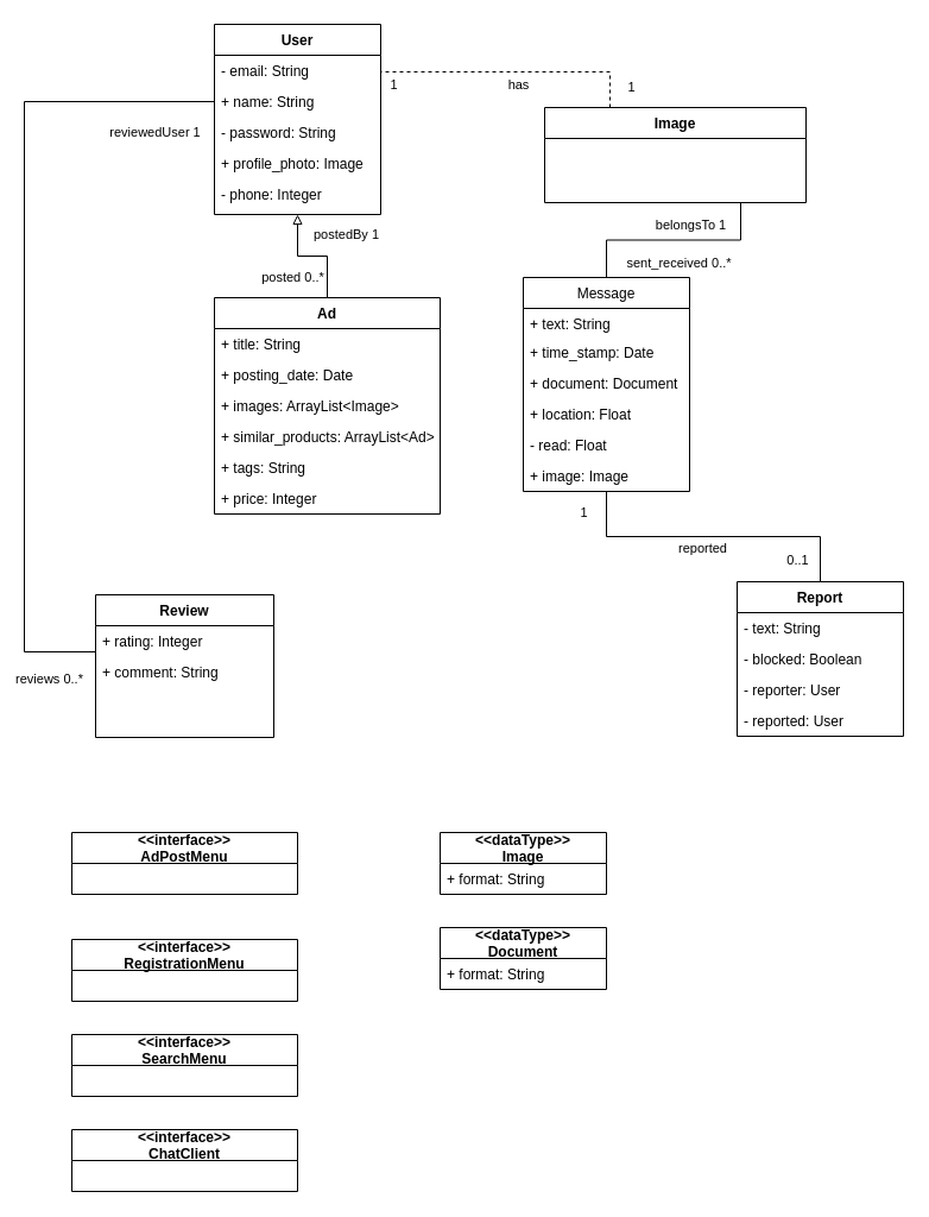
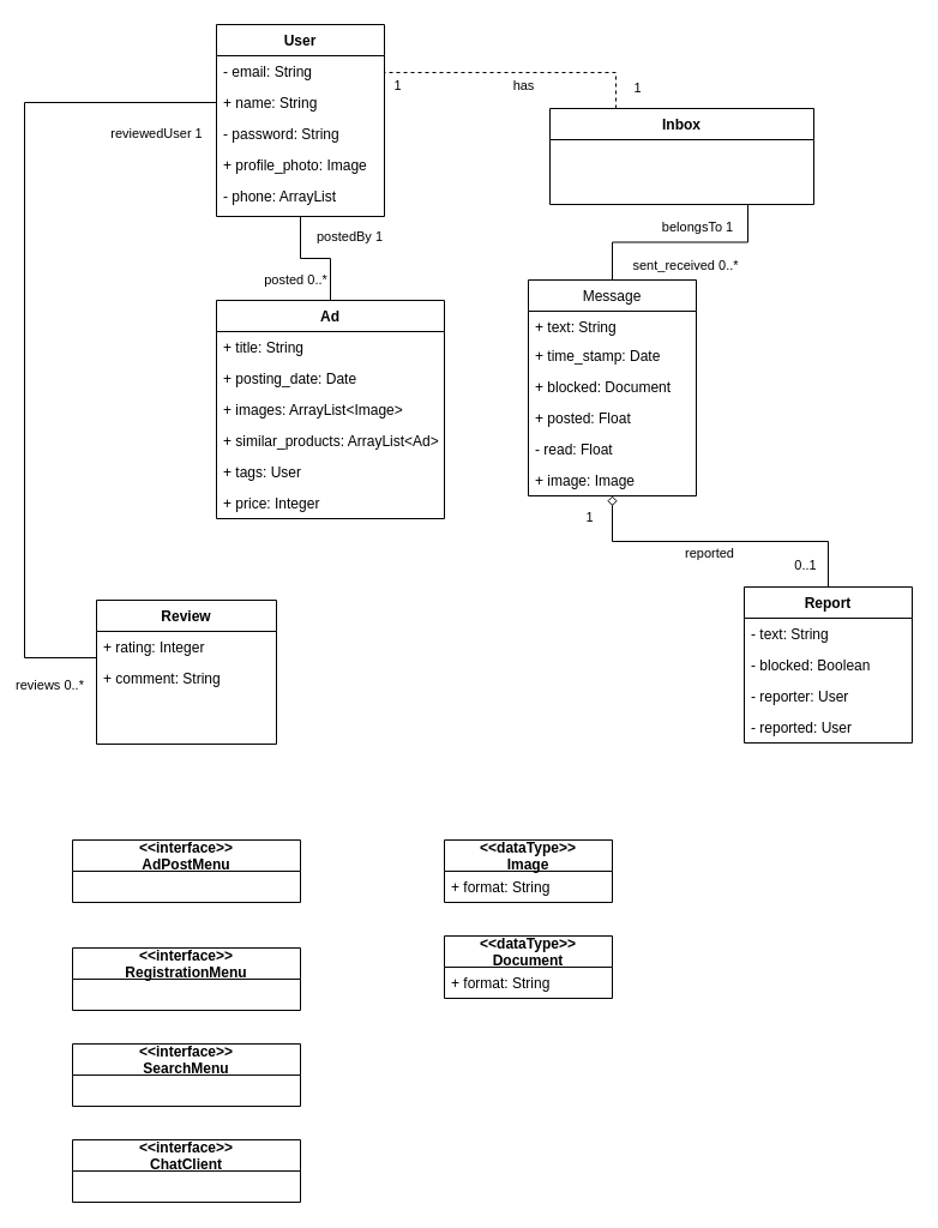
- <mxCell id="2" value="Image" style="swimlane;fontStyle=1;align=center;verticalAlign=top;childLayout=stackLayout;horizontal=1;startSize=26;horizontalStack=0;resizeParent=1;resizeLast=0;collapsible=1;marginBottom=0;rounded=0;shadow=0;strokeWidth=1;" parent="1" vertex="1"><mxGeometry x="458" y="90" width="220" height="80" as="geometry"><mxRectangle x="550" y="140" width="160" height="26" as="alternateBounds" /></mxGeometry></mxCell>
+ <mxCell id="2" value="Inbox" style="swimlane;fontStyle=1;align=center;verticalAlign=top;childLayout=stackLayout;horizontal=1;startSize=26;horizontalStack=0;resizeParent=1;resizeLast=0;collapsible=1;marginBottom=0;rounded=0;shadow=0;strokeWidth=1;" parent="1" vertex="1"><mxGeometry x="458" y="90" width="220" height="80" as="geometry"><mxRectangle x="550" y="140" width="160" height="26" as="alternateBounds" /></mxGeometry></mxCell>
- <mxCell id="44" value="- phone: Integer" style="text;strokeColor=none;fillColor=none;align=left;verticalAlign=top;spacingLeft=4;spacingRight=4;overflow=hidden;rotatable=0;points=[[0,0.5],[1,0.5]];portConstraint=eastwest;" vertex="1" parent="39"><mxGeometry y="130" width="140" height="30" as="geometry" /></mxCell>
+ <mxCell id="44" value="- phone: ArrayList" style="text;strokeColor=none;fillColor=none;align=left;verticalAlign=top;spacingLeft=4;spacingRight=4;overflow=hidden;rotatable=0;points=[[0,0.5],[1,0.5]];portConstraint=eastwest;" vertex="1" parent="39"><mxGeometry y="130" width="140" height="30" as="geometry" /></mxCell>
- <mxCell id="10" style="edgeStyle=orthogonalEdgeStyle;rounded=0;orthogonalLoop=1;jettySize=auto;html=1;exitX=0.5;exitY=0;exitDx=0;exitDy=0;entryX=0.5;entryY=1;entryDx=0;entryDy=0;endArrow=block;endFill=0;" edge="1" parent="1" source="13" target="39"><mxGeometry relative="1" as="geometry" /></mxCell>
+ <mxCell id="10" style="edgeStyle=orthogonalEdgeStyle;rounded=0;orthogonalLoop=1;jettySize=auto;html=1;exitX=0.5;exitY=0;exitDx=0;exitDy=0;entryX=0.5;entryY=1;entryDx=0;entryDy=0;endArrow=none;endFill=0;" edge="1" parent="1" source="13" target="39"><mxGeometry relative="1" as="geometry" /></mxCell>
- <mxCell id="26" value="+ document: Document" style="text;strokeColor=none;fillColor=none;align=left;verticalAlign=top;spacingLeft=4;spacingRight=4;overflow=hidden;rotatable=0;points=[[0,0.5],[1,0.5]];portConstraint=eastwest;" vertex="1" parent="23"><mxGeometry y="76" width="140" height="26" as="geometry" /></mxCell>
+ <mxCell id="26" value="+ blocked: Document" style="text;strokeColor=none;fillColor=none;align=left;verticalAlign=top;spacingLeft=4;spacingRight=4;overflow=hidden;rotatable=0;points=[[0,0.5],[1,0.5]];portConstraint=eastwest;" vertex="1" parent="23"><mxGeometry y="76" width="140" height="26" as="geometry" /></mxCell>
- <mxCell id="27" value="+ location: Float" style="text;strokeColor=none;fillColor=none;align=left;verticalAlign=top;spacingLeft=4;spacingRight=4;overflow=hidden;rotatable=0;points=[[0,0.5],[1,0.5]];portConstraint=eastwest;" vertex="1" parent="23"><mxGeometry y="102" width="140" height="26" as="geometry" /></mxCell>
+ <mxCell id="27" value="+ posted: Float" style="text;strokeColor=none;fillColor=none;align=left;verticalAlign=top;spacingLeft=4;spacingRight=4;overflow=hidden;rotatable=0;points=[[0,0.5],[1,0.5]];portConstraint=eastwest;" vertex="1" parent="23"><mxGeometry y="102" width="140" height="26" as="geometry" /></mxCell>
- <mxCell id="18" value="+ tags: String" style="text;strokeColor=none;fillColor=none;align=left;verticalAlign=top;spacingLeft=4;spacingRight=4;overflow=hidden;rotatable=0;points=[[0,0.5],[1,0.5]];portConstraint=eastwest;" vertex="1" parent="13"><mxGeometry y="130" width="190" height="26" as="geometry" /></mxCell>
+ <mxCell id="18" value="+ tags: User" style="text;strokeColor=none;fillColor=none;align=left;verticalAlign=top;spacingLeft=4;spacingRight=4;overflow=hidden;rotatable=0;points=[[0,0.5],[1,0.5]];portConstraint=eastwest;" vertex="1" parent="13"><mxGeometry y="130" width="190" height="26" as="geometry" /></mxCell>
- <mxCell id="30" style="edgeStyle=orthogonalEdgeStyle;rounded=0;orthogonalLoop=1;jettySize=auto;html=1;exitX=0.5;exitY=0;exitDx=0;exitDy=0;entryX=0.5;entryY=1;entryDx=0;entryDy=0;endArrow=none;endFill=0;" edge="1" parent="1" source="34" target="23"><mxGeometry relative="1" as="geometry" /></mxCell>
+ <mxCell id="30" style="edgeStyle=orthogonalEdgeStyle;rounded=0;orthogonalLoop=1;jettySize=auto;html=1;exitX=0.5;exitY=0;exitDx=0;exitDy=0;entryX=0.5;entryY=1;entryDx=0;entryDy=0;endArrow=diamond;endFill=0;" edge="1" parent="1" source="34" target="23"><mxGeometry relative="1" as="geometry" /></mxCell>
